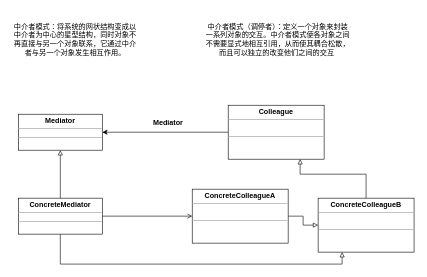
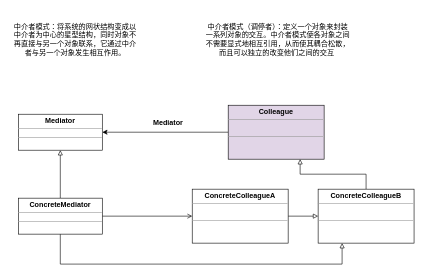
- <mxCell id="5" value="&lt;p style=&quot;margin:0px;margin-top:4px;text-align:center;&quot;&gt;&lt;b&gt;Colleague&lt;/b&gt;&lt;/p&gt;&lt;hr size=&quot;1&quot;&gt;&lt;p style=&quot;margin:0px;margin-left:4px;&quot;&gt;&lt;br&gt;&lt;/p&gt;&lt;hr size=&quot;1&quot;&gt;&lt;p style=&quot;margin:0px;margin-left:4px;&quot;&gt;&lt;br&gt;&lt;/p&gt;" style="verticalAlign=top;align=left;overflow=fill;fontSize=12;fontFamily=Helvetica;html=1;" vertex="1" parent="1"><mxGeometry x="380" y="175" width="160" height="90" as="geometry" /></mxCell>
+ <mxCell id="5" value="&lt;p style=&quot;margin:0px;margin-top:4px;text-align:center;&quot;&gt;&lt;b&gt;Colleague&lt;/b&gt;&lt;/p&gt;&lt;hr size=&quot;1&quot;&gt;&lt;p style=&quot;margin:0px;margin-left:4px;&quot;&gt;&lt;br&gt;&lt;/p&gt;&lt;hr size=&quot;1&quot;&gt;&lt;p style=&quot;margin:0px;margin-left:4px;&quot;&gt;&lt;br&gt;&lt;/p&gt;" style="verticalAlign=top;align=left;overflow=fill;fontSize=12;fontFamily=Helvetica;html=1;fillColor=#e1d5e7;" vertex="1" parent="1"><mxGeometry x="380" y="175" width="160" height="90" as="geometry" /></mxCell>
- <mxCell id="15" value="&lt;p style=&quot;margin:0px;margin-top:4px;text-align:center;&quot;&gt;&lt;b&gt;ConcreteColleagueB&lt;/b&gt;&lt;/p&gt;&lt;hr size=&quot;1&quot;&gt;&lt;p style=&quot;margin:0px;margin-left:4px;&quot;&gt;&lt;br&gt;&lt;/p&gt;&lt;hr size=&quot;1&quot;&gt;&lt;p style=&quot;margin:0px;margin-left:4px;&quot;&gt;&lt;br&gt;&lt;/p&gt;" style="verticalAlign=top;align=left;overflow=fill;fontSize=12;fontFamily=Helvetica;html=1;" vertex="1" parent="1"><mxGeometry x="530" y="330" width="160" height="90" as="geometry" /></mxCell>
+ <mxCell id="15" value="&lt;p style=&quot;margin:0px;margin-top:4px;text-align:center;&quot;&gt;&lt;b&gt;ConcreteColleagueB&lt;/b&gt;&lt;/p&gt;&lt;hr size=&quot;1&quot;&gt;&lt;p style=&quot;margin:0px;margin-left:4px;&quot;&gt;&lt;br&gt;&lt;/p&gt;&lt;hr size=&quot;1&quot;&gt;&lt;p style=&quot;margin:0px;margin-left:4px;&quot;&gt;&lt;br&gt;&lt;/p&gt;" style="verticalAlign=top;align=left;overflow=fill;fontSize=12;fontFamily=Helvetica;html=1;" vertex="1" parent="1"><mxGeometry x="530" y="315" width="160" height="90" as="geometry" /></mxCell>
